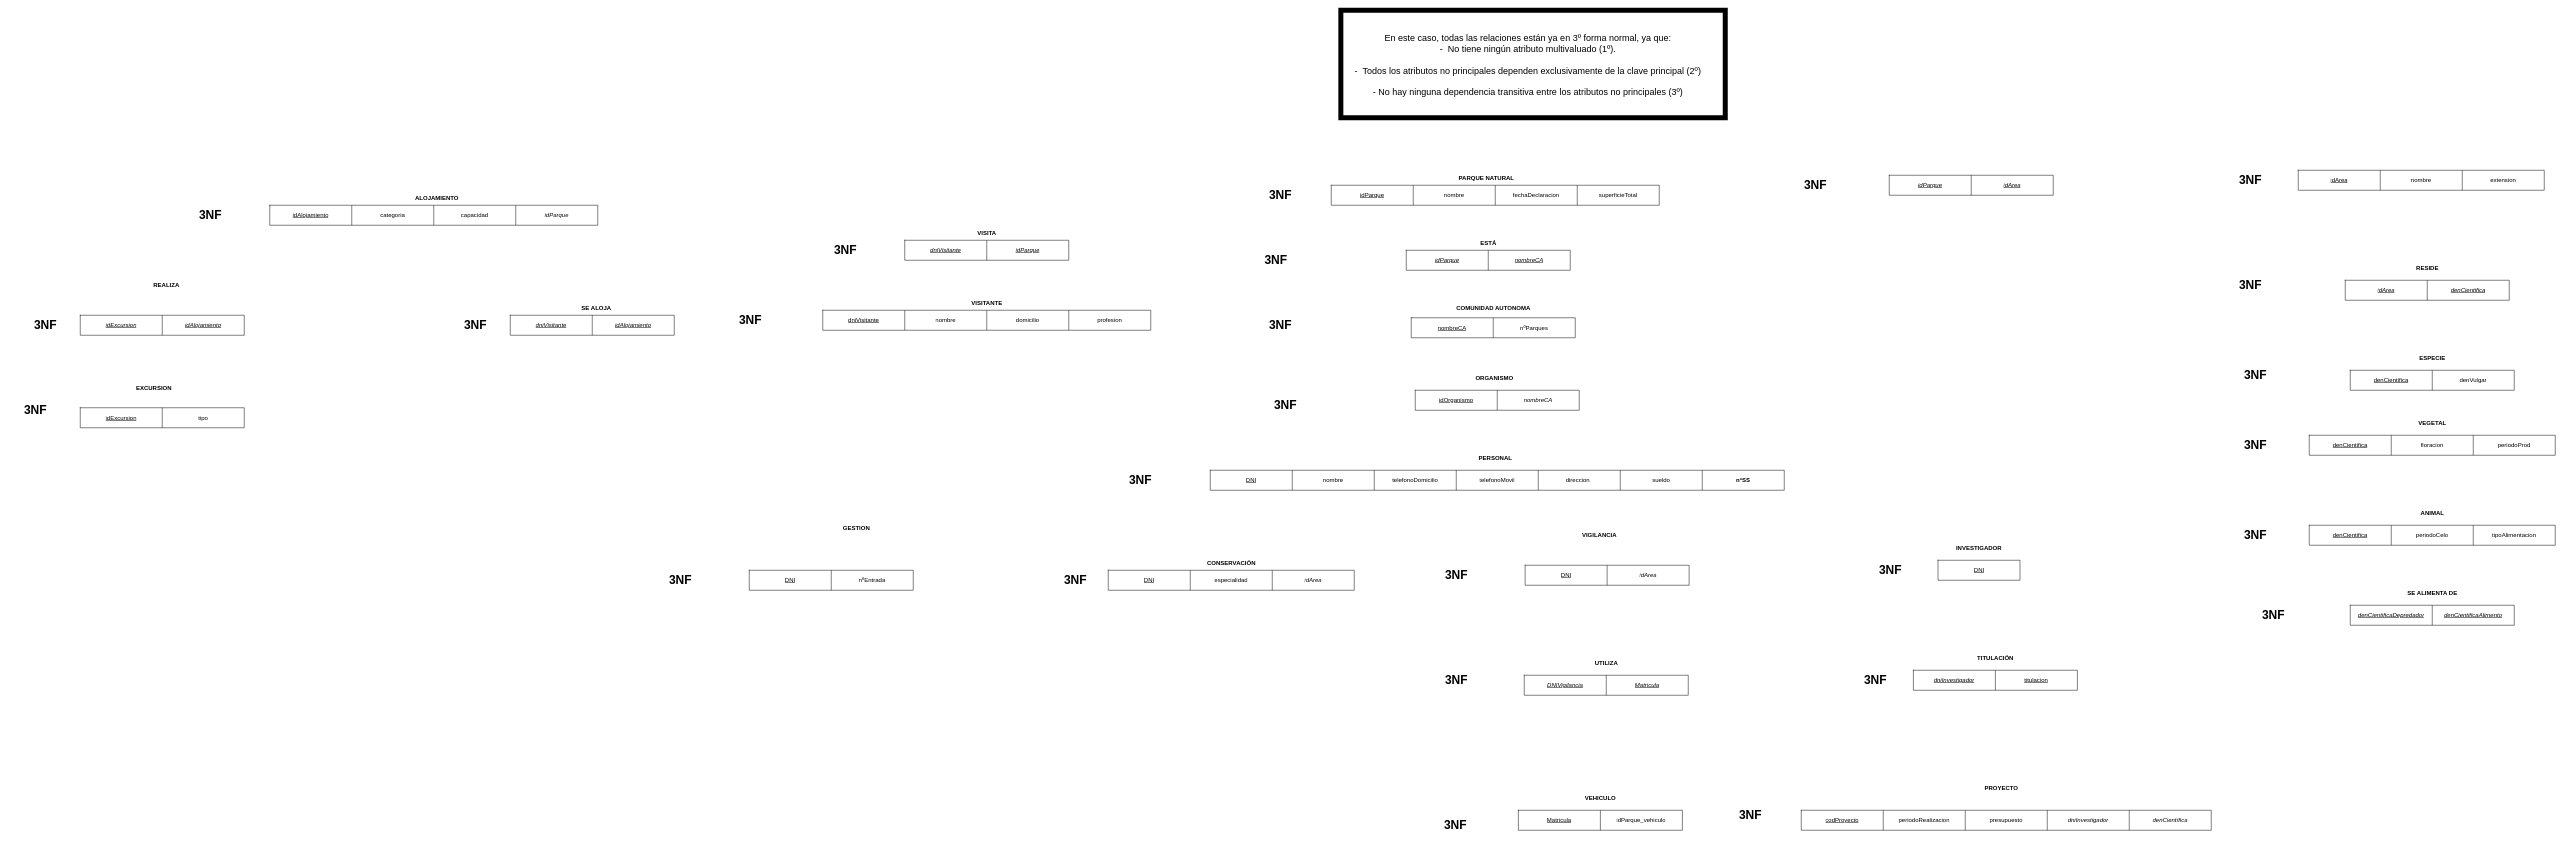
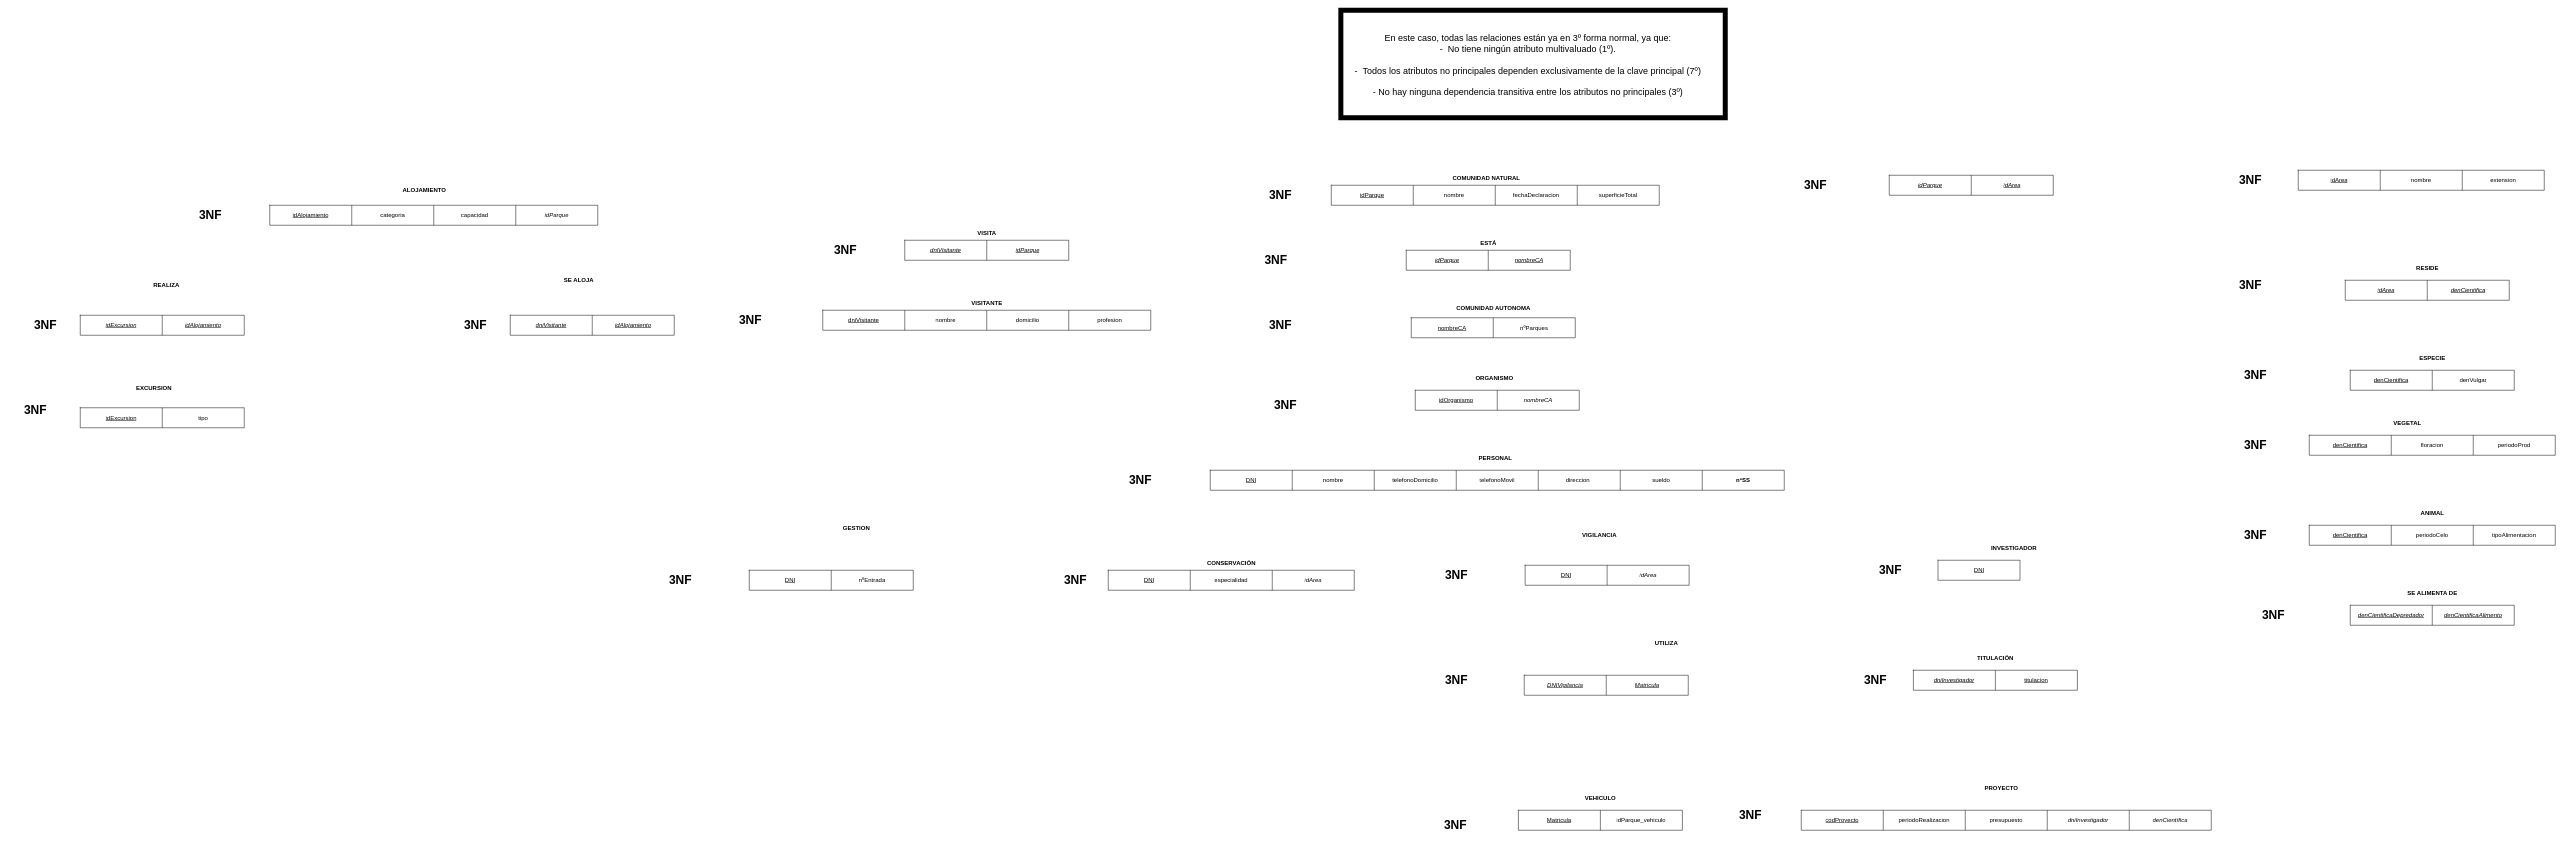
- <mxCell id="168" value="&lt;font style=&quot;font-size: 18px;&quot;&gt;En este caso, todas las relaciones están ya en 3º forma normal, ya que:&lt;br&gt;-&amp;nbsp; No tiene ningún atributo multivaluado (1º).&lt;br&gt;&lt;br&gt;-&amp;nbsp; Todos los atributos no principales dependen exclusivamente de la clave principal (2º) &lt;br&gt;&lt;br&gt;- No hay ninguna dependencia transitiva entre los atributos no principales (3º)&lt;/font&gt;" style="text;html=1;align=center;verticalAlign=middle;whiteSpace=wrap;rounded=0;" vertex="1" parent="1"><mxGeometry x="2700" y="25" width="710.75" height="210" as="geometry" /></mxCell>
+ <mxCell id="168" value="&lt;font style=&quot;font-size: 18px;&quot;&gt;En este caso, todas las relaciones están ya en 3º forma normal, ya que:&lt;br&gt;-&amp;nbsp; No tiene ningún atributo multivaluado (1º).&lt;br&gt;&lt;br&gt;-&amp;nbsp; Todos los atributos no principales dependen exclusivamente de la clave principal (7º) &lt;br&gt;&lt;br&gt;- No hay ninguna dependencia transitiva entre los atributos no principales (3º)&lt;/font&gt;" style="text;html=1;align=center;verticalAlign=middle;whiteSpace=wrap;rounded=0;" vertex="1" parent="1"><mxGeometry x="2700" y="25" width="710.75" height="210" as="geometry" /></mxCell>
- <mxCell id="60" value="&lt;b&gt;PARQUE NATURAL&lt;/b&gt;" style="text;html=1;strokeColor=none;fillColor=none;align=center;verticalAlign=middle;whiteSpace=wrap;rounded=0;" vertex="1" parent="1"><mxGeometry x="2849.5" y="340" width="245" height="30" as="geometry" /></mxCell>
+ <mxCell id="60" value="&lt;b&gt;COMUNIDAD NATURAL&lt;/b&gt;" style="text;html=1;strokeColor=none;fillColor=none;align=center;verticalAlign=middle;whiteSpace=wrap;rounded=0;" vertex="1" parent="1"><mxGeometry x="2849.5" y="340" width="245" height="30" as="geometry" /></mxCell>
- <mxCell id="154" value="&lt;b&gt;ALOJAMIENTO&lt;/b&gt;" style="text;html=1;strokeColor=none;fillColor=none;align=center;verticalAlign=middle;whiteSpace=wrap;rounded=0;" vertex="1" parent="1"><mxGeometry x="751" y="380" width="245" height="30" as="geometry" /></mxCell>
+ <mxCell id="154" value="&lt;b&gt;ALOJAMIENTO&lt;/b&gt;" style="text;html=1;strokeColor=none;fillColor=none;align=center;verticalAlign=middle;whiteSpace=wrap;rounded=0;" vertex="1" parent="1"><mxGeometry x="726" y="365" width="245" height="30" as="geometry" /></mxCell>
- <mxCell id="160" value="&lt;b&gt;SE ALOJA&lt;/b&gt;" style="text;html=1;strokeColor=none;fillColor=none;align=center;verticalAlign=middle;whiteSpace=wrap;rounded=0;" vertex="1" parent="1"><mxGeometry x="1070" y="600" width="245" height="30" as="geometry" /></mxCell>
+ <mxCell id="160" value="&lt;b&gt;SE ALOJA&lt;/b&gt;" style="text;html=1;strokeColor=none;fillColor=none;align=center;verticalAlign=middle;whiteSpace=wrap;rounded=0;" vertex="1" parent="1"><mxGeometry x="1035" y="545" width="245" height="30" as="geometry" /></mxCell>
- <mxCell id="102" value="&lt;b&gt;VEGETAL&lt;/b&gt;" style="text;html=1;strokeColor=none;fillColor=none;align=center;verticalAlign=middle;whiteSpace=wrap;rounded=0;" vertex="1" parent="1"><mxGeometry x="4741.5" y="830" width="245" height="30" as="geometry" /></mxCell>
+ <mxCell id="102" value="&lt;b&gt;VEGETAL&lt;/b&gt;" style="text;html=1;strokeColor=none;fillColor=none;align=center;verticalAlign=middle;whiteSpace=wrap;rounded=0;" vertex="1" parent="1"><mxGeometry x="4691.5" y="830" width="245" height="30" as="geometry" /></mxCell>
- <mxCell id="120" value="&lt;b&gt;INVESTIGADOR&lt;/b&gt;" style="text;html=1;strokeColor=none;fillColor=none;align=center;verticalAlign=middle;whiteSpace=wrap;rounded=0;" vertex="1" parent="1"><mxGeometry x="3835" y="1080" width="245" height="30" as="geometry" /></mxCell>
+ <mxCell id="120" value="&lt;b&gt;INVESTIGADOR&lt;/b&gt;" style="text;html=1;strokeColor=none;fillColor=none;align=center;verticalAlign=middle;whiteSpace=wrap;rounded=0;" vertex="1" parent="1"><mxGeometry x="3905" y="1080" width="245" height="30" as="geometry" /></mxCell>
- <mxCell id="29" value="&lt;b&gt;UTILIZA&lt;/b&gt;" style="text;html=1;strokeColor=none;fillColor=none;align=center;verticalAlign=middle;whiteSpace=wrap;rounded=0;" parent="1" vertex="1"><mxGeometry x="3089.5" y="1310" width="245" height="30" as="geometry" /></mxCell>
+ <mxCell id="29" value="&lt;b&gt;UTILIZA&lt;/b&gt;" style="text;html=1;strokeColor=none;fillColor=none;align=center;verticalAlign=middle;whiteSpace=wrap;rounded=0;" parent="1" vertex="1"><mxGeometry x="3209.5" y="1270" width="245" height="30" as="geometry" /></mxCell>
